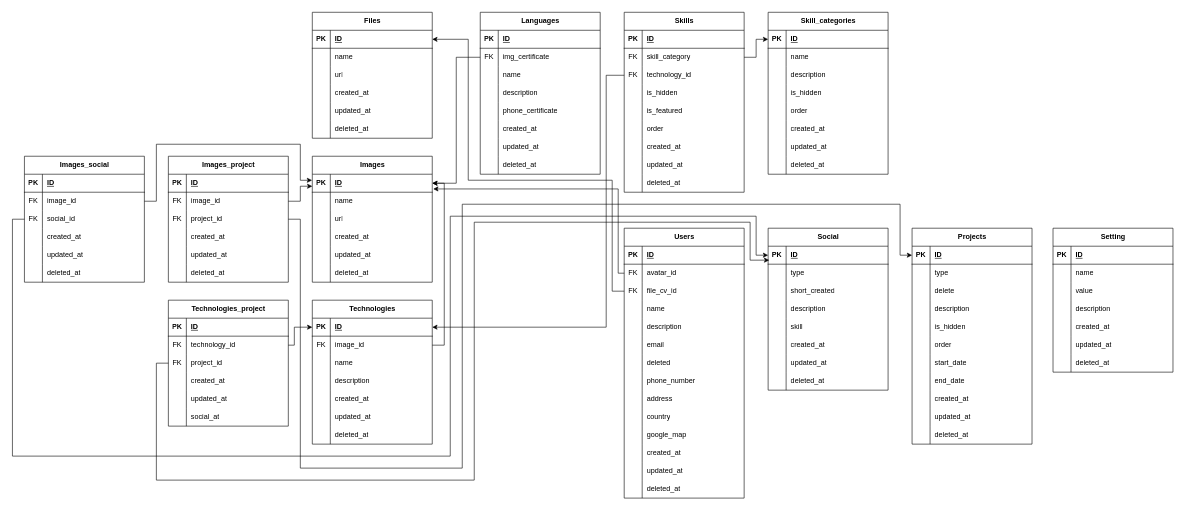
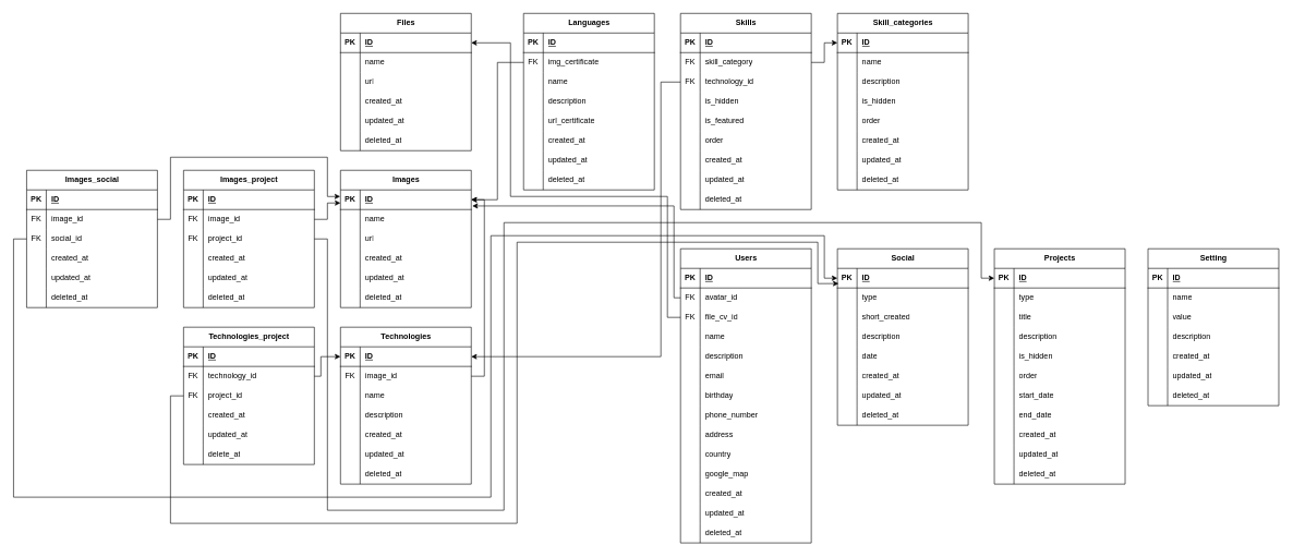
- <mxCell id="79" value="phone_certificate" style="shape=partialRectangle;connectable=0;fillColor=none;top=0;left=0;bottom=0;right=0;align=left;spacingLeft=6;overflow=hidden;whiteSpace=wrap;html=1;" parent="77" vertex="1"><mxGeometry x="30" width="170" height="30" as="geometry"><mxRectangle width="170" height="30" as="alternateBounds" /></mxGeometry></mxCell>
+ <mxCell id="79" value="url_certificate" style="shape=partialRectangle;connectable=0;fillColor=none;top=0;left=0;bottom=0;right=0;align=left;spacingLeft=6;overflow=hidden;whiteSpace=wrap;html=1;" parent="77" vertex="1"><mxGeometry x="30" width="170" height="30" as="geometry"><mxRectangle width="170" height="30" as="alternateBounds" /></mxGeometry></mxCell>
- <mxCell id="170" value="delete" style="shape=partialRectangle;connectable=0;fillColor=none;top=0;left=0;bottom=0;right=0;align=left;spacingLeft=6;overflow=hidden;whiteSpace=wrap;html=1;" parent="168" vertex="1"><mxGeometry x="30" width="170" height="30" as="geometry"><mxRectangle width="170" height="30" as="alternateBounds" /></mxGeometry></mxCell>
+ <mxCell id="170" value="title" style="shape=partialRectangle;connectable=0;fillColor=none;top=0;left=0;bottom=0;right=0;align=left;spacingLeft=6;overflow=hidden;whiteSpace=wrap;html=1;" parent="168" vertex="1"><mxGeometry x="30" width="170" height="30" as="geometry"><mxRectangle width="170" height="30" as="alternateBounds" /></mxGeometry></mxCell>
- <mxCell id="251" value="skill" style="shape=partialRectangle;connectable=0;fillColor=none;top=0;left=0;bottom=0;right=0;align=left;spacingLeft=6;overflow=hidden;whiteSpace=wrap;html=1;" parent="249" vertex="1"><mxGeometry x="30" width="170" height="30" as="geometry"><mxRectangle width="170" height="30" as="alternateBounds" /></mxGeometry></mxCell>
+ <mxCell id="251" value="date" style="shape=partialRectangle;connectable=0;fillColor=none;top=0;left=0;bottom=0;right=0;align=left;spacingLeft=6;overflow=hidden;whiteSpace=wrap;html=1;" parent="249" vertex="1"><mxGeometry x="30" width="170" height="30" as="geometry"><mxRectangle width="170" height="30" as="alternateBounds" /></mxGeometry></mxCell>
- <mxCell id="23" value="deleted" style="shape=partialRectangle;connectable=0;fillColor=none;top=0;left=0;bottom=0;right=0;align=left;spacingLeft=6;overflow=hidden;whiteSpace=wrap;html=1;" parent="21" vertex="1"><mxGeometry x="30" width="170" height="30" as="geometry"><mxRectangle width="170" height="30" as="alternateBounds" /></mxGeometry></mxCell>
+ <mxCell id="23" value="birthday" style="shape=partialRectangle;connectable=0;fillColor=none;top=0;left=0;bottom=0;right=0;align=left;spacingLeft=6;overflow=hidden;whiteSpace=wrap;html=1;" parent="21" vertex="1"><mxGeometry x="30" width="170" height="30" as="geometry"><mxRectangle width="170" height="30" as="alternateBounds" /></mxGeometry></mxCell>
- <mxCell id="235" value="social_at" style="shape=partialRectangle;connectable=0;fillColor=none;top=0;left=0;bottom=0;right=0;align=left;spacingLeft=6;overflow=hidden;whiteSpace=wrap;html=1;" parent="233" vertex="1"><mxGeometry x="30" width="170" height="30" as="geometry"><mxRectangle width="170" height="30" as="alternateBounds" /></mxGeometry></mxCell>
+ <mxCell id="235" value="delete_at" style="shape=partialRectangle;connectable=0;fillColor=none;top=0;left=0;bottom=0;right=0;align=left;spacingLeft=6;overflow=hidden;whiteSpace=wrap;html=1;" parent="233" vertex="1"><mxGeometry x="30" width="170" height="30" as="geometry"><mxRectangle width="170" height="30" as="alternateBounds" /></mxGeometry></mxCell>
